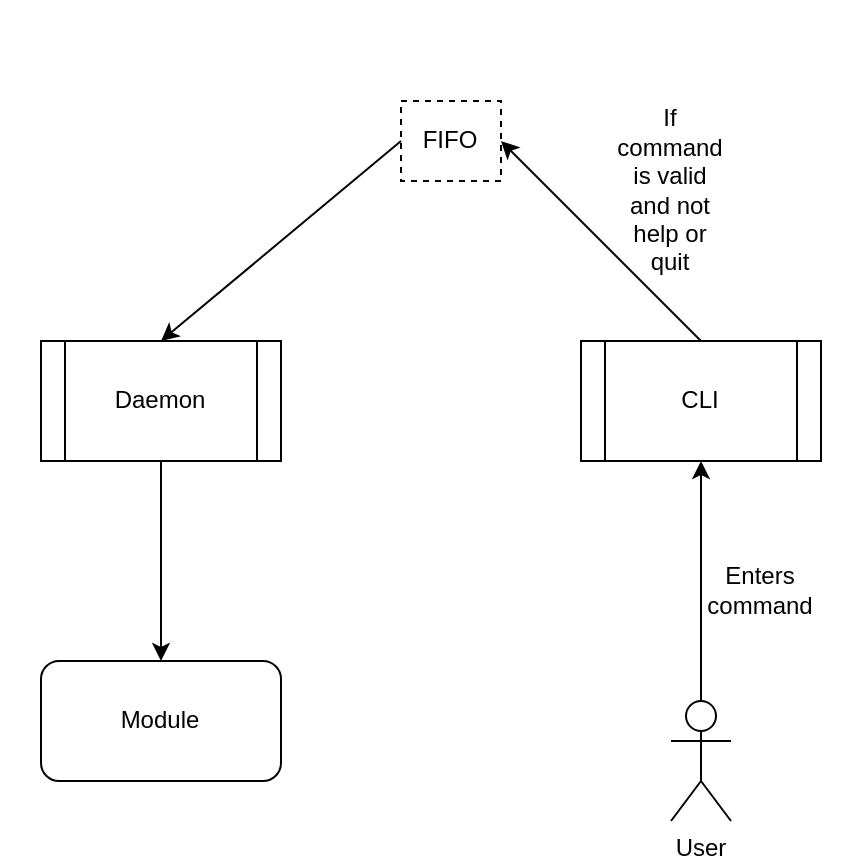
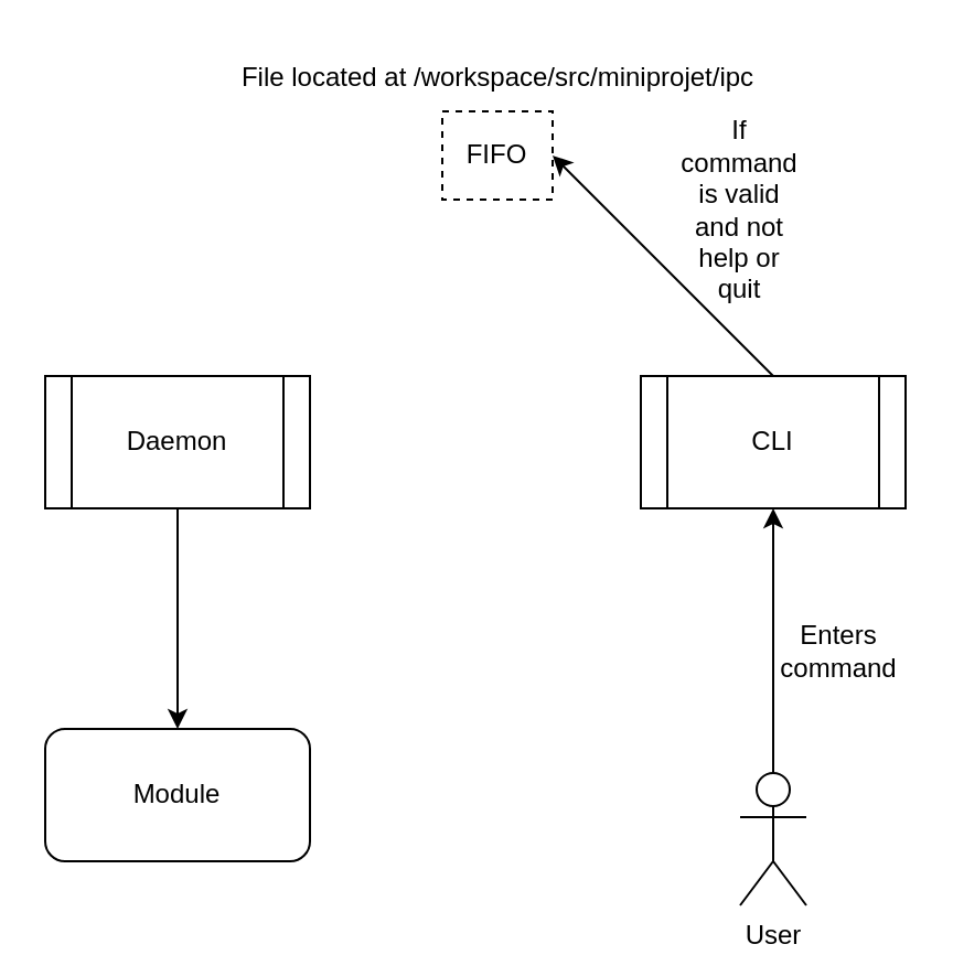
+ <mxCell id="9" value="File located at /workspace/src/miniprojet/ipc" style="text;html=1;strokeColor=none;fillColor=none;align=center;verticalAlign=middle;whiteSpace=wrap;rounded=0;" vertex="1" parent="1"><mxGeometry x="72.5" y="20" width="305" height="30" as="geometry" /></mxCell>
- <mxCell id="11" value="" style="endArrow=classic;html=1;rounded=0;exitX=0;exitY=0.5;exitDx=0;exitDy=0;entryX=0.5;entryY=0;entryDx=0;entryDy=0;" edge="1" parent="1" source="8" target="2"><mxGeometry width="50" height="50" relative="1" as="geometry"><mxPoint x="310" y="340" as="sourcePoint" /><mxPoint x="360" y="290" as="targetPoint" /></mxGeometry></mxCell>
